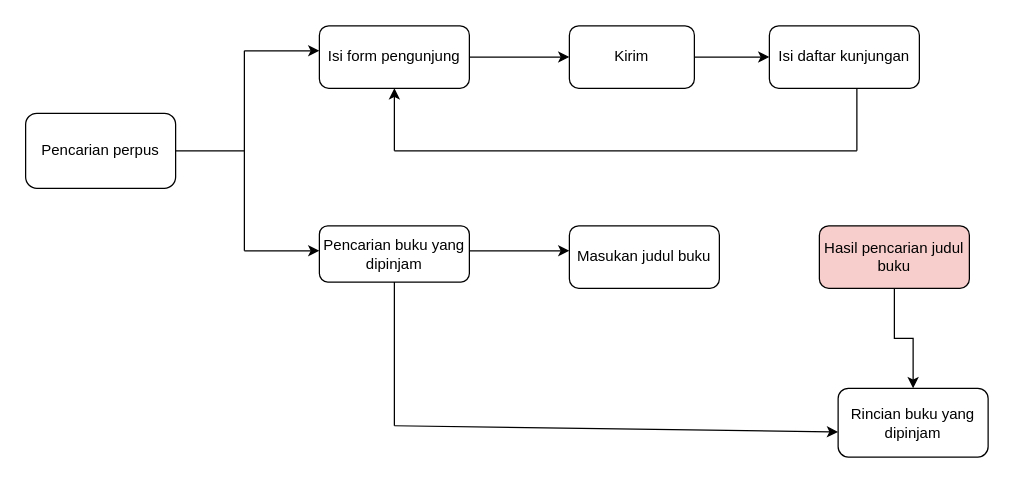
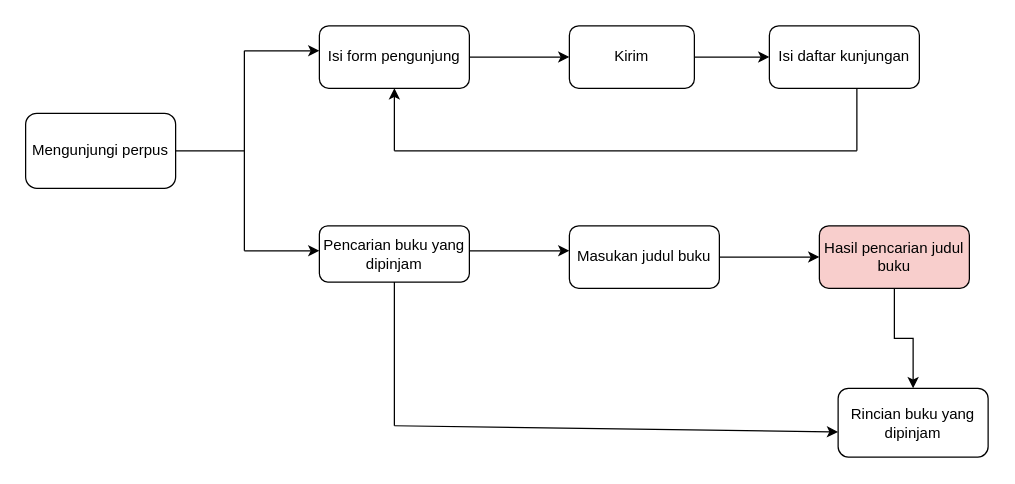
- <mxCell id="5" value="Pencarian perpus" style="whiteSpace=wrap;html=1;rounded=1;" vertex="1" parent="1"><mxGeometry x="20" y="90" width="120" height="60" as="geometry" /></mxCell>
+ <mxCell id="5" value="Mengunjungi perpus" style="whiteSpace=wrap;html=1;rounded=1;" vertex="1" parent="1"><mxGeometry x="20" y="90" width="120" height="60" as="geometry" /></mxCell>
+ <mxCell id="16" value="" style="edgeStyle=orthogonalEdgeStyle;rounded=0;orthogonalLoop=1;jettySize=auto;html=1;" edge="1" parent="1" source="17" target="20"><mxGeometry relative="1" as="geometry" /></mxCell>
